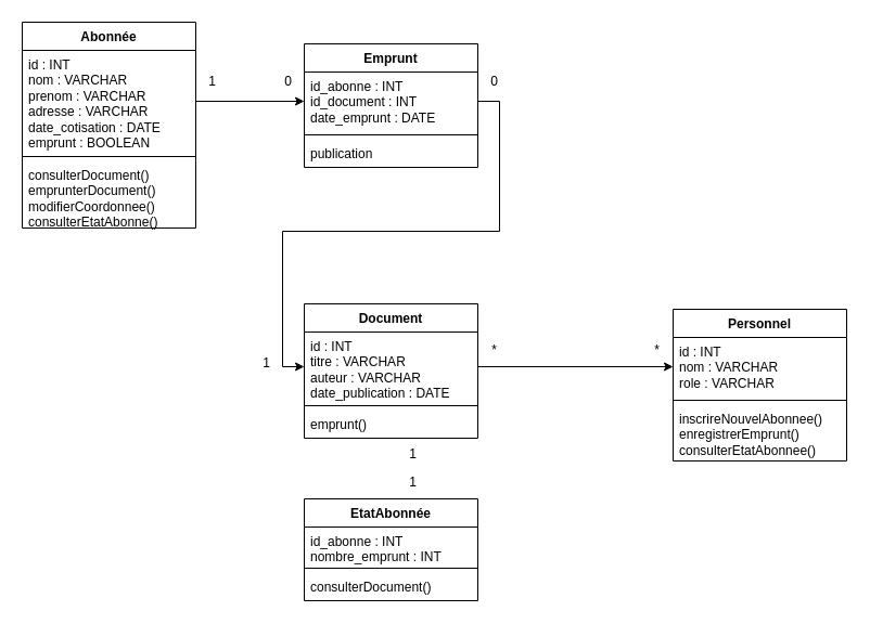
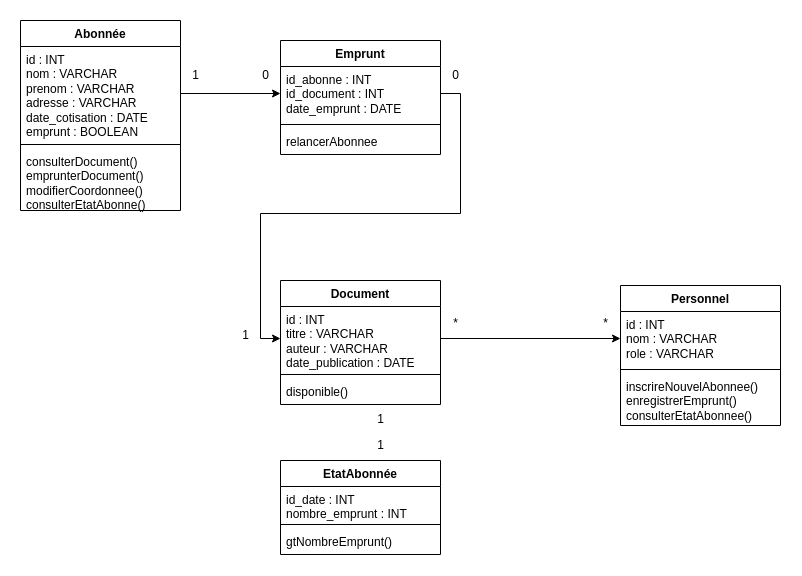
- <mxCell id="9" value="publication" style="text;strokeColor=none;fillColor=none;align=left;verticalAlign=top;spacingLeft=4;spacingRight=4;overflow=hidden;rotatable=0;points=[[0,0.5],[1,0.5]];portConstraint=eastwest;whiteSpace=wrap;html=1;" vertex="1" parent="6"><mxGeometry y="88" width="160" height="26" as="geometry" /></mxCell>
+ <mxCell id="9" value="relancerAbonnee" style="text;strokeColor=none;fillColor=none;align=left;verticalAlign=top;spacingLeft=4;spacingRight=4;overflow=hidden;rotatable=0;points=[[0,0.5],[1,0.5]];portConstraint=eastwest;whiteSpace=wrap;html=1;" vertex="1" parent="6"><mxGeometry y="88" width="160" height="26" as="geometry" /></mxCell>
- <mxCell id="17" value="emprunt()" style="text;strokeColor=none;fillColor=none;align=left;verticalAlign=top;spacingLeft=4;spacingRight=4;overflow=hidden;rotatable=0;points=[[0,0.5],[1,0.5]];portConstraint=eastwest;whiteSpace=wrap;html=1;" vertex="1" parent="14"><mxGeometry y="98" width="160" height="26" as="geometry" /></mxCell>
+ <mxCell id="17" value="disponible()" style="text;strokeColor=none;fillColor=none;align=left;verticalAlign=top;spacingLeft=4;spacingRight=4;overflow=hidden;rotatable=0;points=[[0,0.5],[1,0.5]];portConstraint=eastwest;whiteSpace=wrap;html=1;" vertex="1" parent="14"><mxGeometry y="98" width="160" height="26" as="geometry" /></mxCell>
- <mxCell id="19" value="&lt;div&gt;id_abonne : INT&lt;br&gt;&lt;/div&gt;&lt;div&gt;nombre_emprunt : INT&lt;br&gt;&lt;/div&gt;" style="text;strokeColor=none;fillColor=none;align=left;verticalAlign=top;spacingLeft=4;spacingRight=4;overflow=hidden;rotatable=0;points=[[0,0.5],[1,0.5]];portConstraint=eastwest;whiteSpace=wrap;html=1;" vertex="1" parent="18"><mxGeometry y="26" width="160" height="34" as="geometry" /></mxCell>
+ <mxCell id="19" value="&lt;div&gt;id_date : INT&lt;br&gt;&lt;/div&gt;&lt;div&gt;nombre_emprunt : INT&lt;br&gt;&lt;/div&gt;" style="text;strokeColor=none;fillColor=none;align=left;verticalAlign=top;spacingLeft=4;spacingRight=4;overflow=hidden;rotatable=0;points=[[0,0.5],[1,0.5]];portConstraint=eastwest;whiteSpace=wrap;html=1;" vertex="1" parent="18"><mxGeometry y="26" width="160" height="34" as="geometry" /></mxCell>
- <mxCell id="21" value="consulterDocument()" style="text;strokeColor=none;fillColor=none;align=left;verticalAlign=top;spacingLeft=4;spacingRight=4;overflow=hidden;rotatable=0;points=[[0,0.5],[1,0.5]];portConstraint=eastwest;whiteSpace=wrap;html=1;" vertex="1" parent="18"><mxGeometry y="68" width="160" height="26" as="geometry" /></mxCell>
+ <mxCell id="21" value="gtNombreEmprunt()" style="text;strokeColor=none;fillColor=none;align=left;verticalAlign=top;spacingLeft=4;spacingRight=4;overflow=hidden;rotatable=0;points=[[0,0.5],[1,0.5]];portConstraint=eastwest;whiteSpace=wrap;html=1;" vertex="1" parent="18"><mxGeometry y="68" width="160" height="26" as="geometry" /></mxCell>
